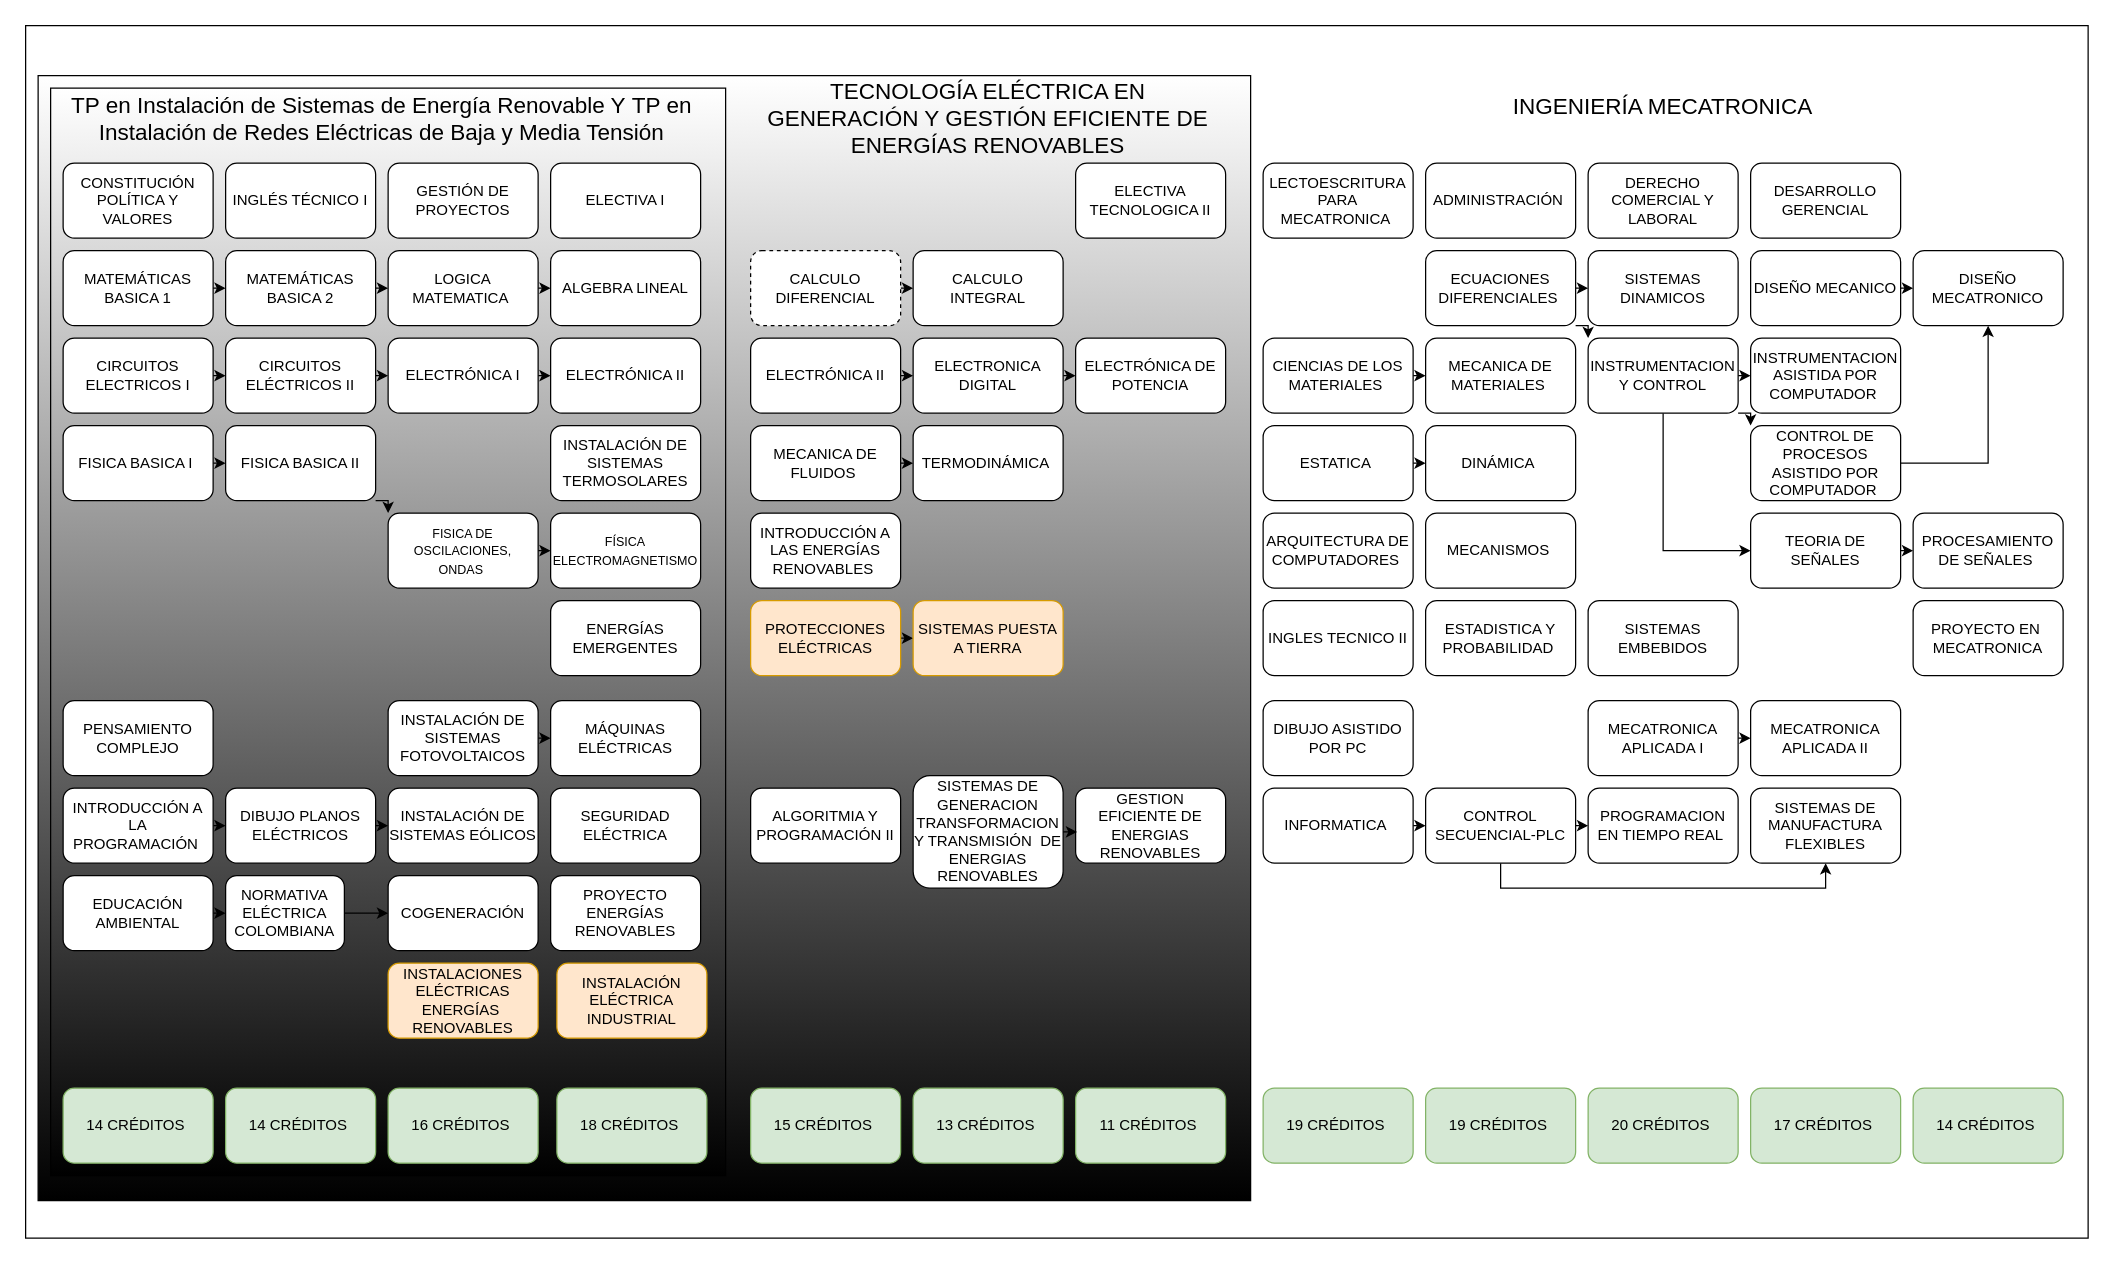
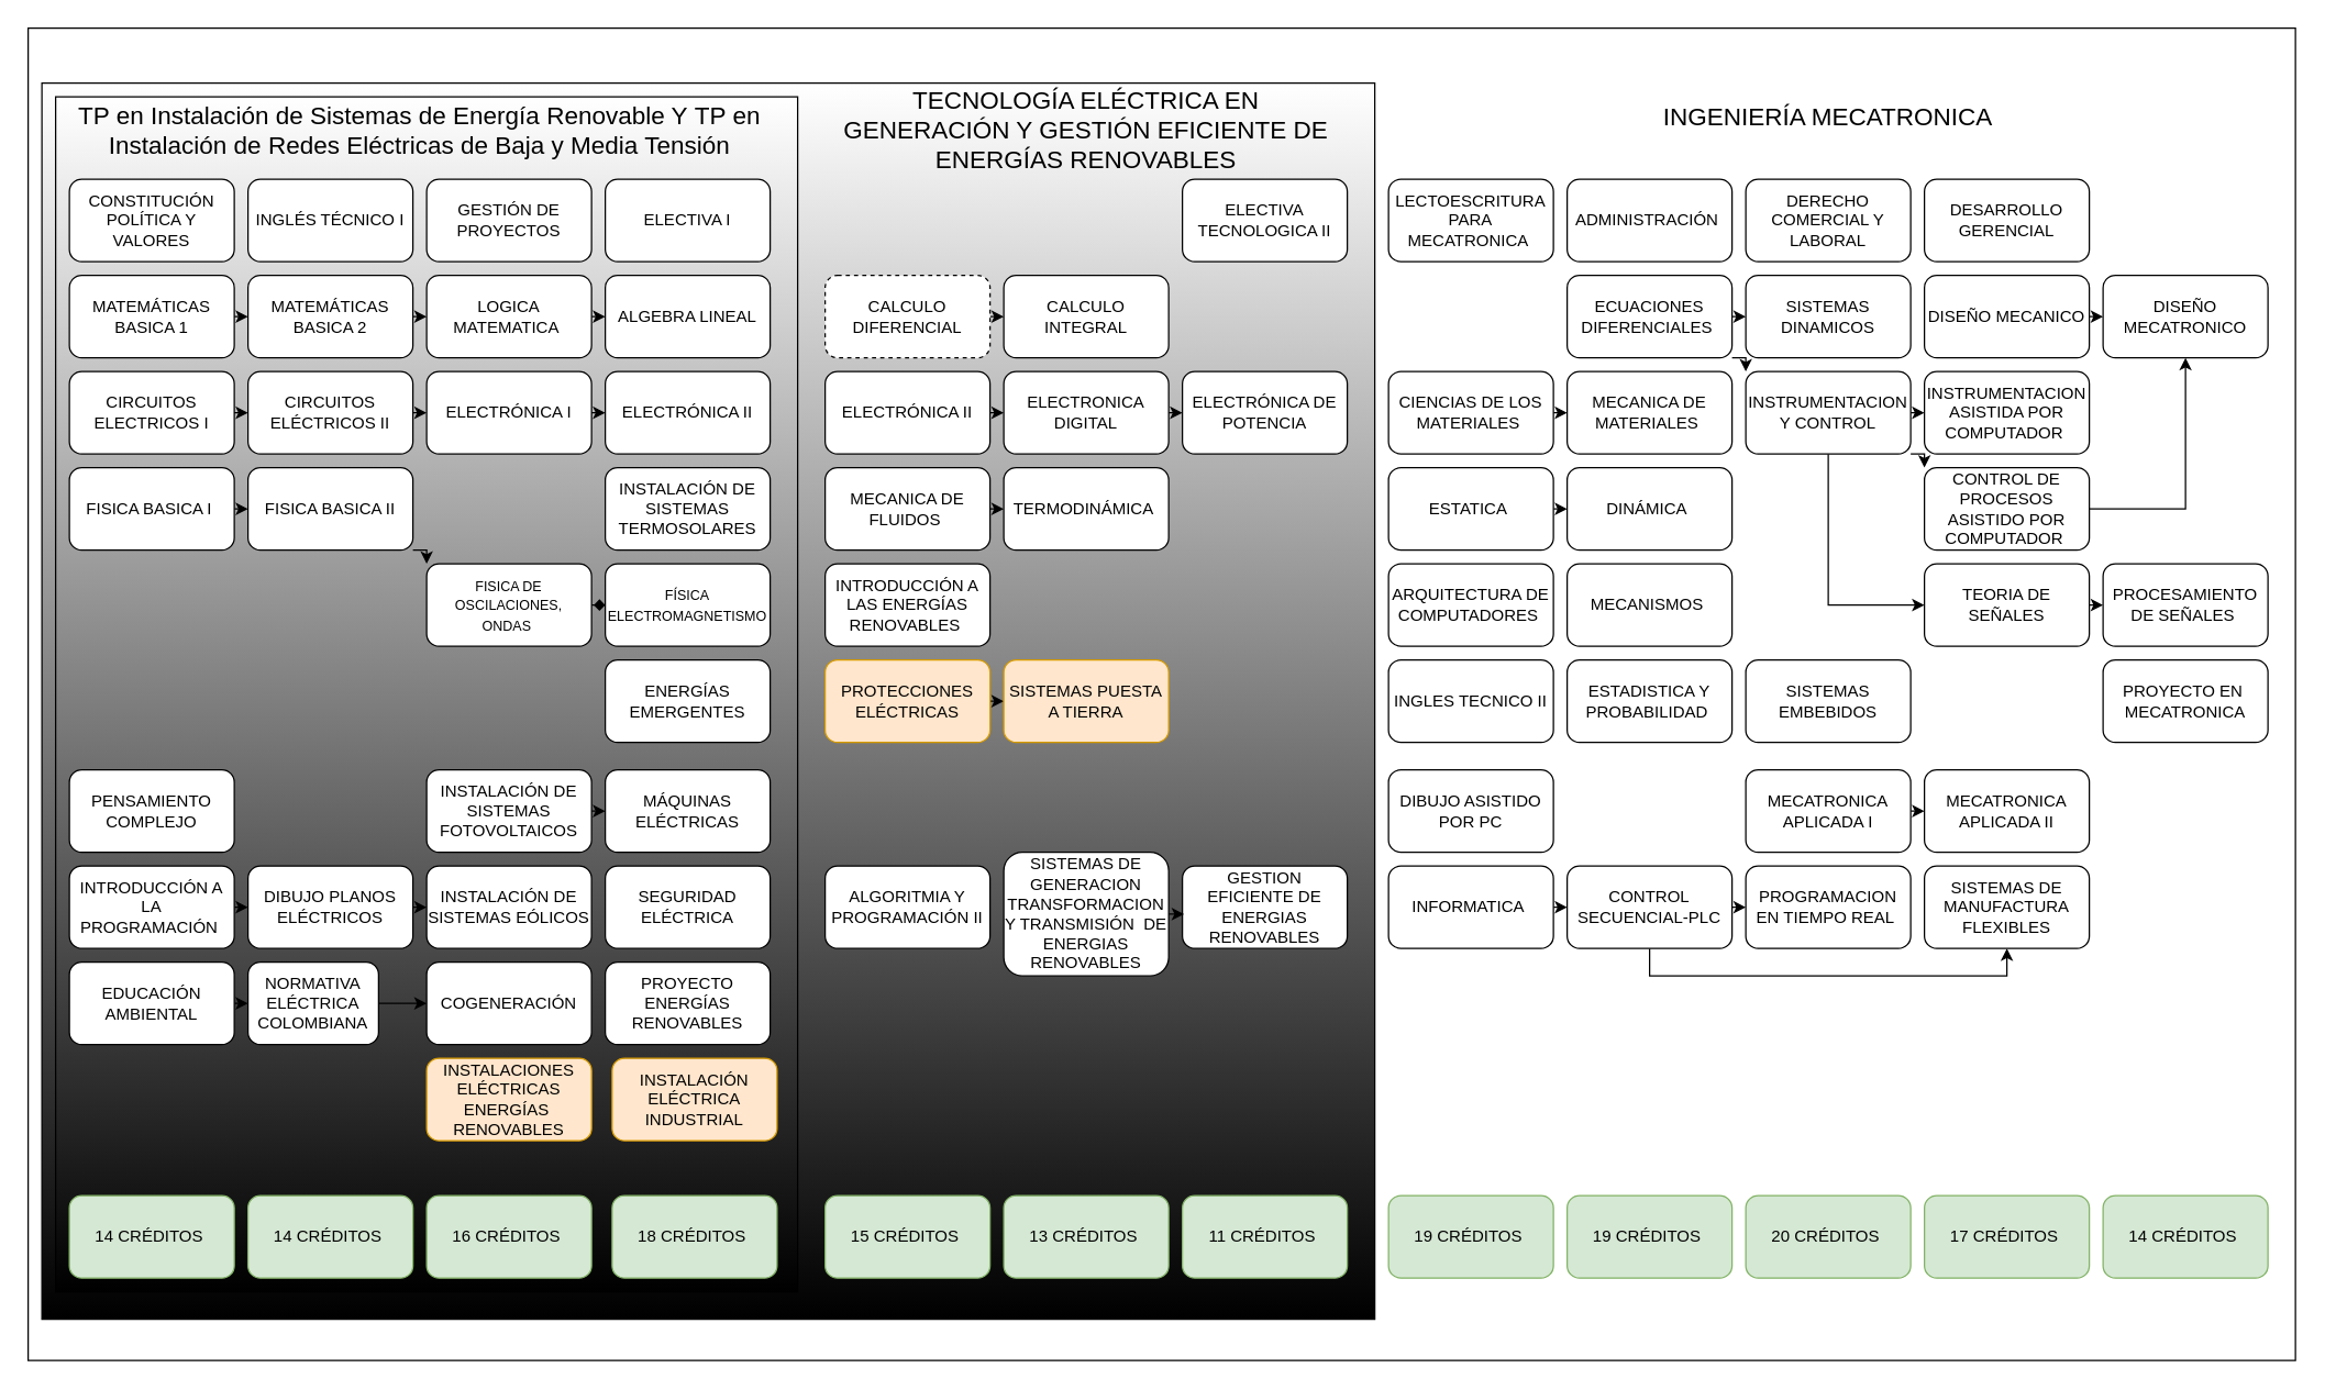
- <mxCell id="26" style="edgeStyle=orthogonalEdgeStyle;rounded=0;orthogonalLoop=1;jettySize=auto;html=1;exitX=1;exitY=0.5;exitDx=0;exitDy=0;entryX=0;entryY=0.5;entryDx=0;entryDy=0;" edge="1" parent="1" source="27" target="48"><mxGeometry relative="1" as="geometry" /></mxCell>
+ <mxCell id="26" style="edgeStyle=orthogonalEdgeStyle;rounded=0;orthogonalLoop=1;jettySize=auto;html=1;exitX=1;exitY=0.5;exitDx=0;exitDy=0;entryX=0;entryY=0.5;entryDx=0;entryDy=0;endArrow=diamond;" edge="1" parent="1" source="27" target="48"><mxGeometry relative="1" as="geometry" /></mxCell>
